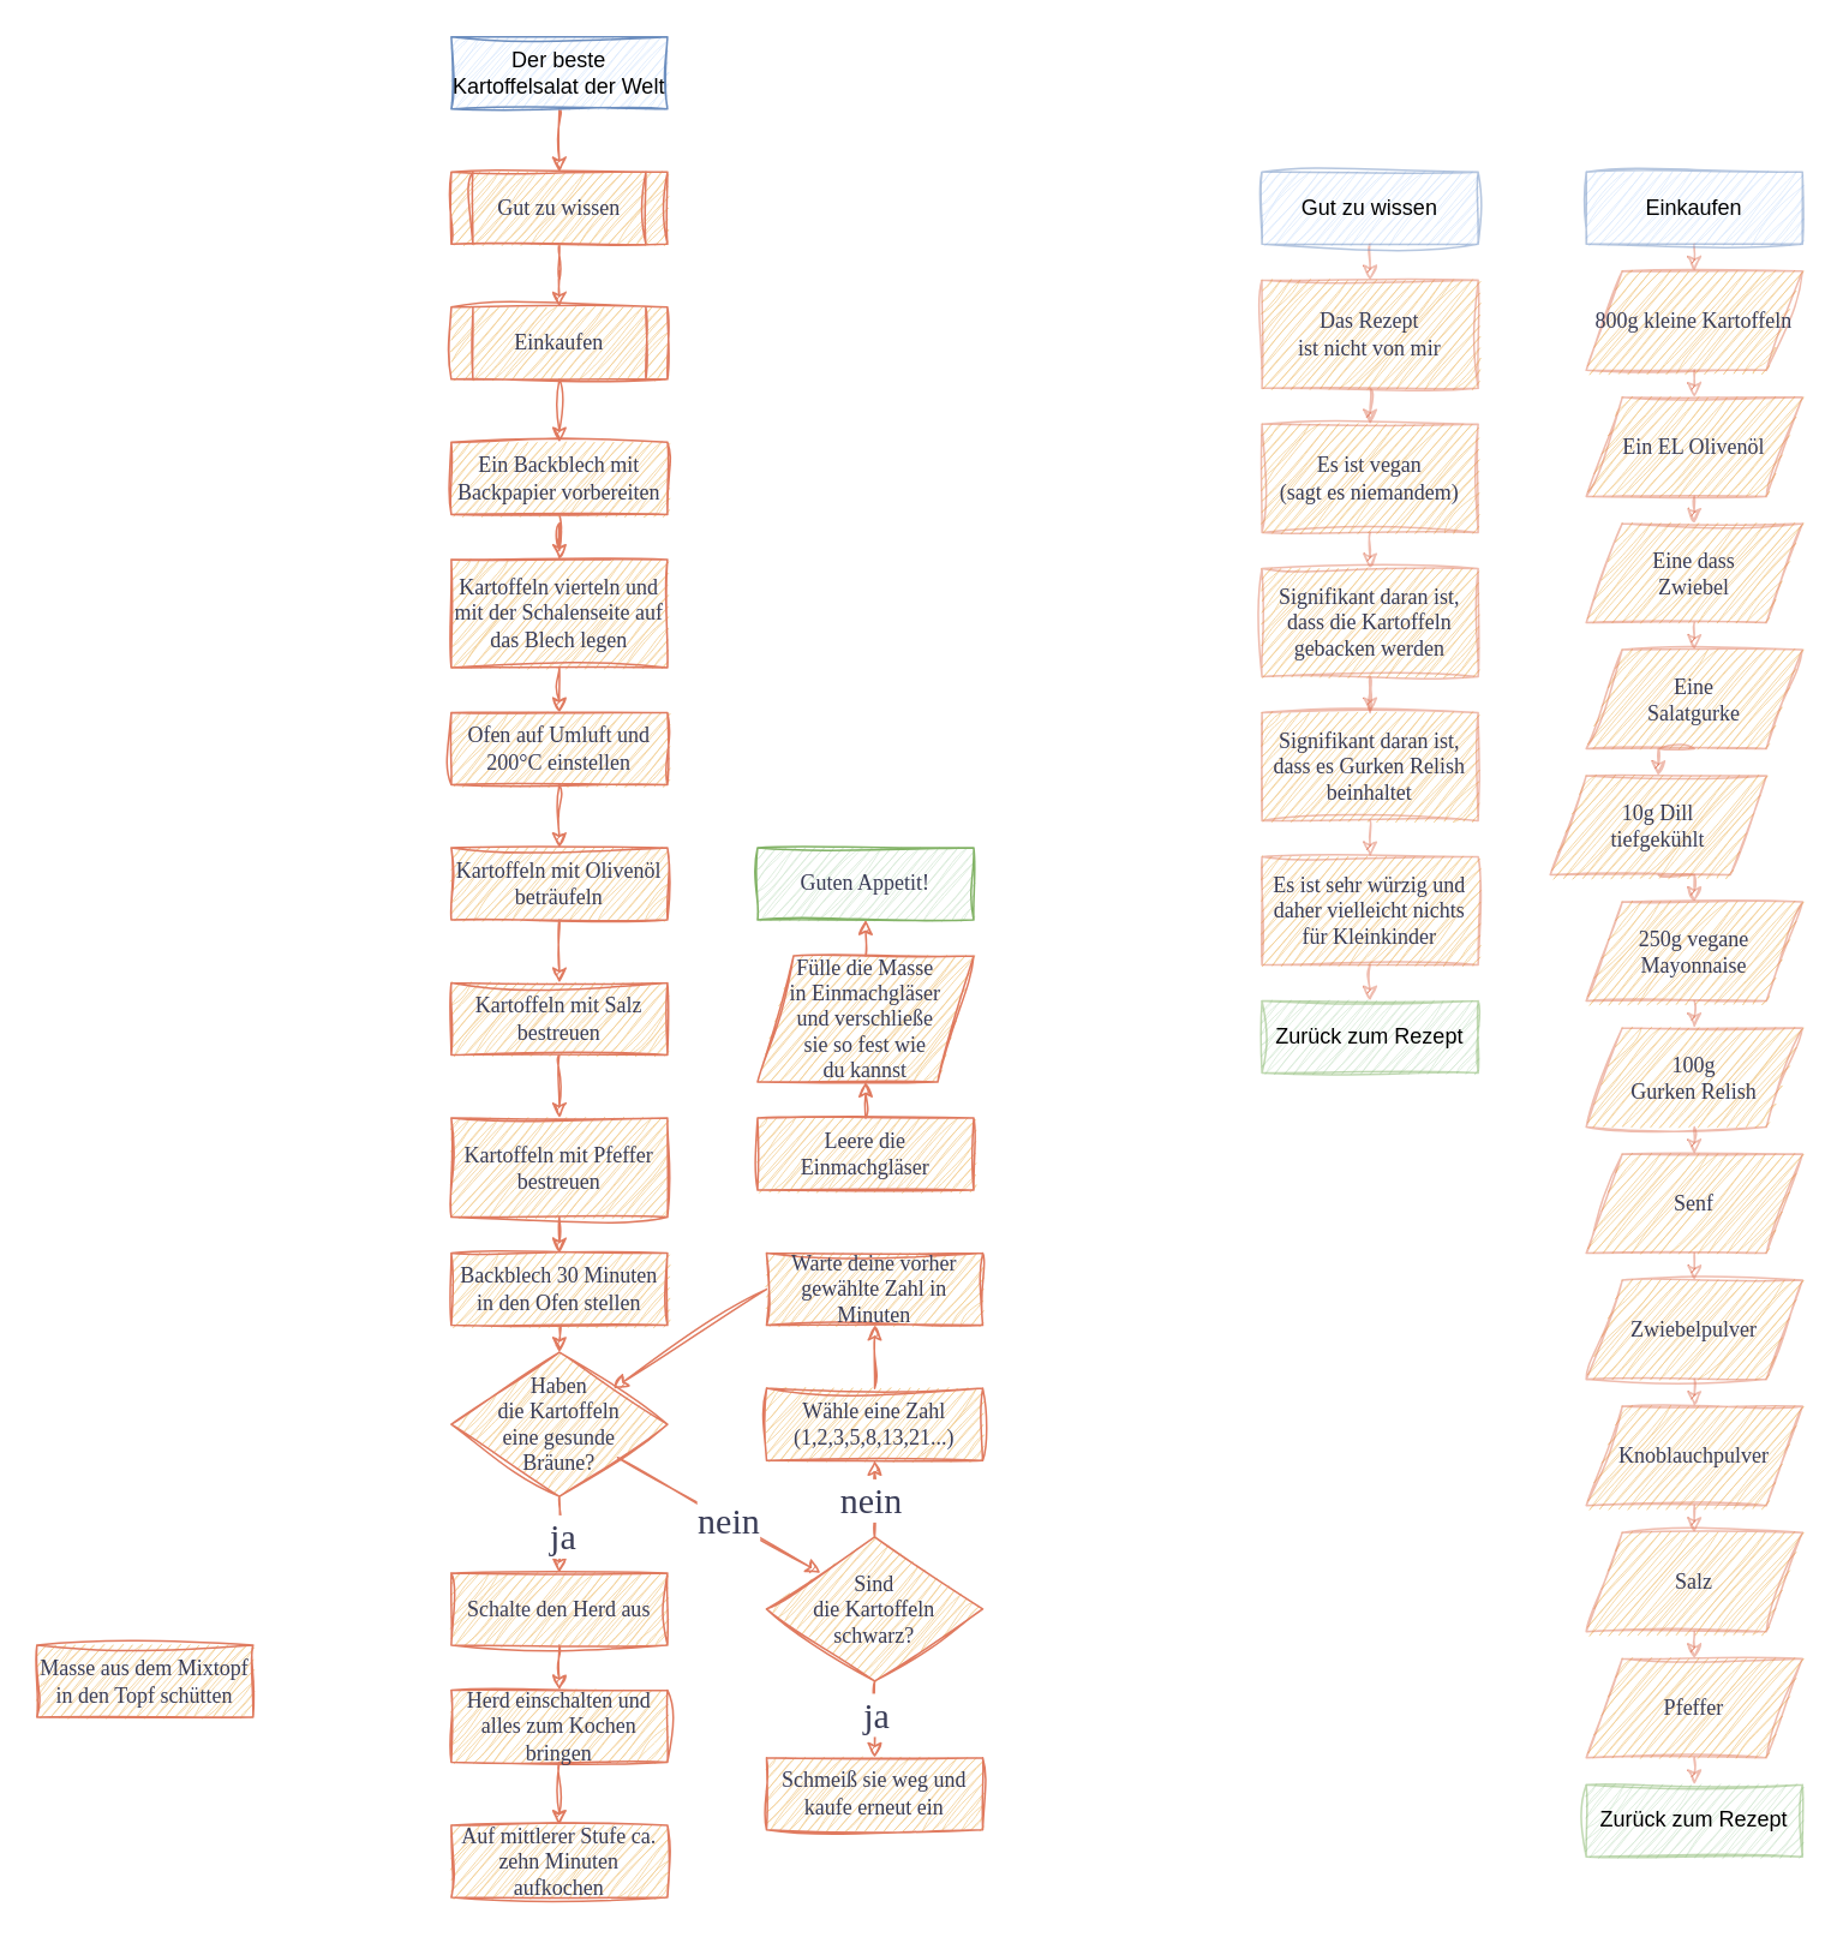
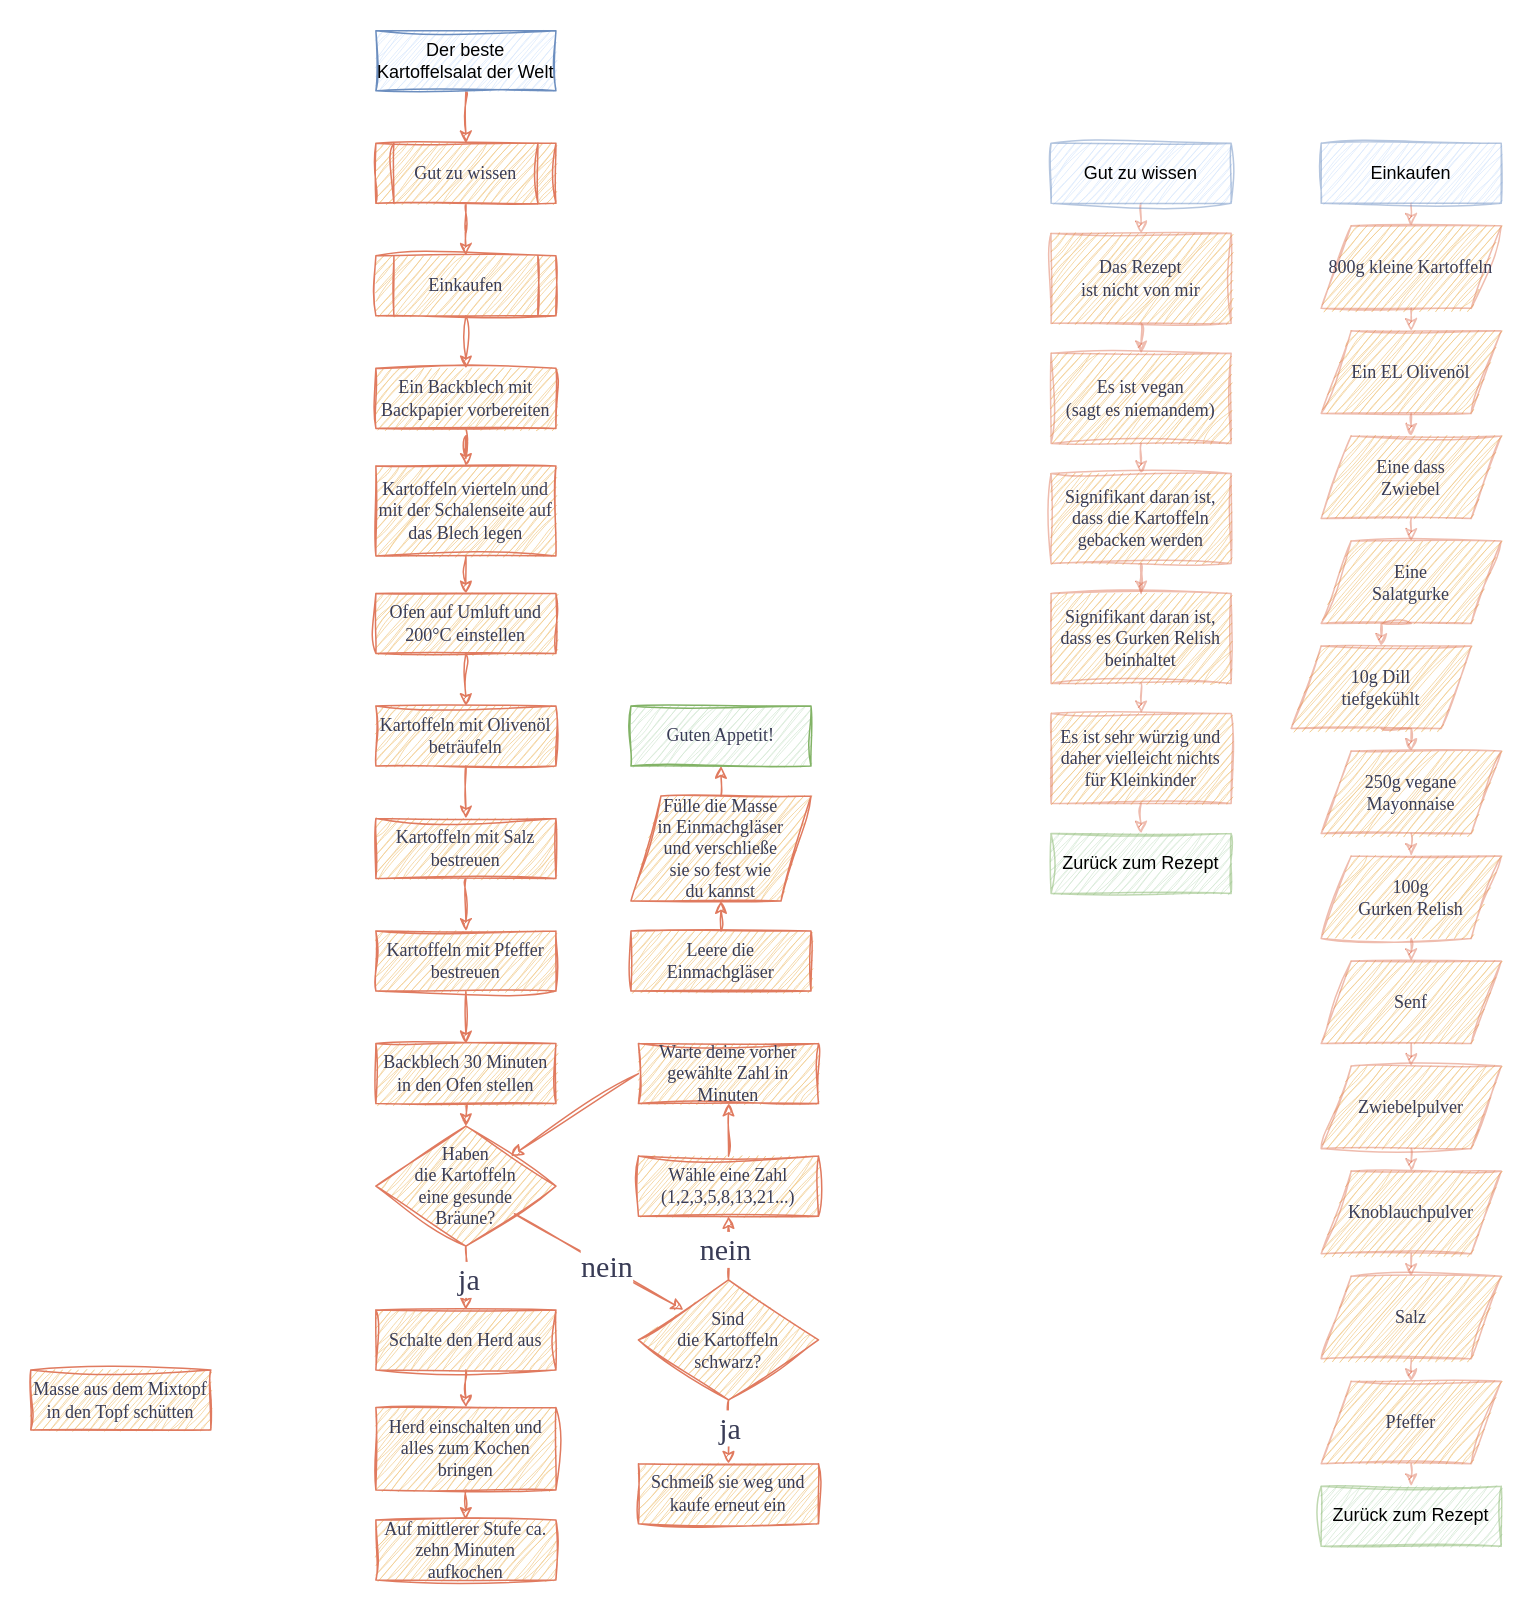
- <mxCell id="33" value="Kartoffeln mit Pfeffer bestreuen" style="rounded=0;whiteSpace=wrap;html=1;hachureGap=4;strokeColor=#E07A5F;fontFamily=Architects Daughter;fontSource=https%3A%2F%2Ffonts.googleapis.com%2Fcss%3Ffamily%3DArchitects%2BDaughter;fontSize=12;fontColor=#393C56;fillColor=#F2CC8F;sketch=1;curveFitting=1;jiggle=2;" parent="1" vertex="1"><mxGeometry x="250" y="620" width="120" height="55" as="geometry" /></mxCell>
+ <mxCell id="33" value="Kartoffeln mit Pfeffer bestreuen" style="rounded=0;whiteSpace=wrap;html=1;hachureGap=4;strokeColor=#E07A5F;fontFamily=Architects Daughter;fontSource=https%3A%2F%2Ffonts.googleapis.com%2Fcss%3Ffamily%3DArchitects%2BDaughter;fontSize=12;fontColor=#393C56;fillColor=#F2CC8F;sketch=1;curveFitting=1;jiggle=2;" parent="1" vertex="1"><mxGeometry x="250" y="620" width="120" height="40" as="geometry" /></mxCell>
- <mxCell id="38" value="Herd einschalten und alles zum Kochen bringen" style="rounded=0;whiteSpace=wrap;html=1;hachureGap=4;strokeColor=#E07A5F;fontFamily=Architects Daughter;fontSource=https%3A%2F%2Ffonts.googleapis.com%2Fcss%3Ffamily%3DArchitects%2BDaughter;fontSize=12;fontColor=#393C56;fillColor=#F2CC8F;sketch=1;curveFitting=1;jiggle=2;" parent="1" vertex="1"><mxGeometry x="250" y="937.5" width="120" height="40" as="geometry" /></mxCell>
+ <mxCell id="38" value="Herd einschalten und alles zum Kochen bringen" style="rounded=0;whiteSpace=wrap;html=1;hachureGap=4;strokeColor=#E07A5F;fontFamily=Architects Daughter;fontSource=https%3A%2F%2Ffonts.googleapis.com%2Fcss%3Ffamily%3DArchitects%2BDaughter;fontSize=12;fontColor=#393C56;fillColor=#F2CC8F;sketch=1;curveFitting=1;jiggle=2;" parent="1" vertex="1"><mxGeometry x="250" y="937.5" width="120" height="55" as="geometry" /></mxCell>
